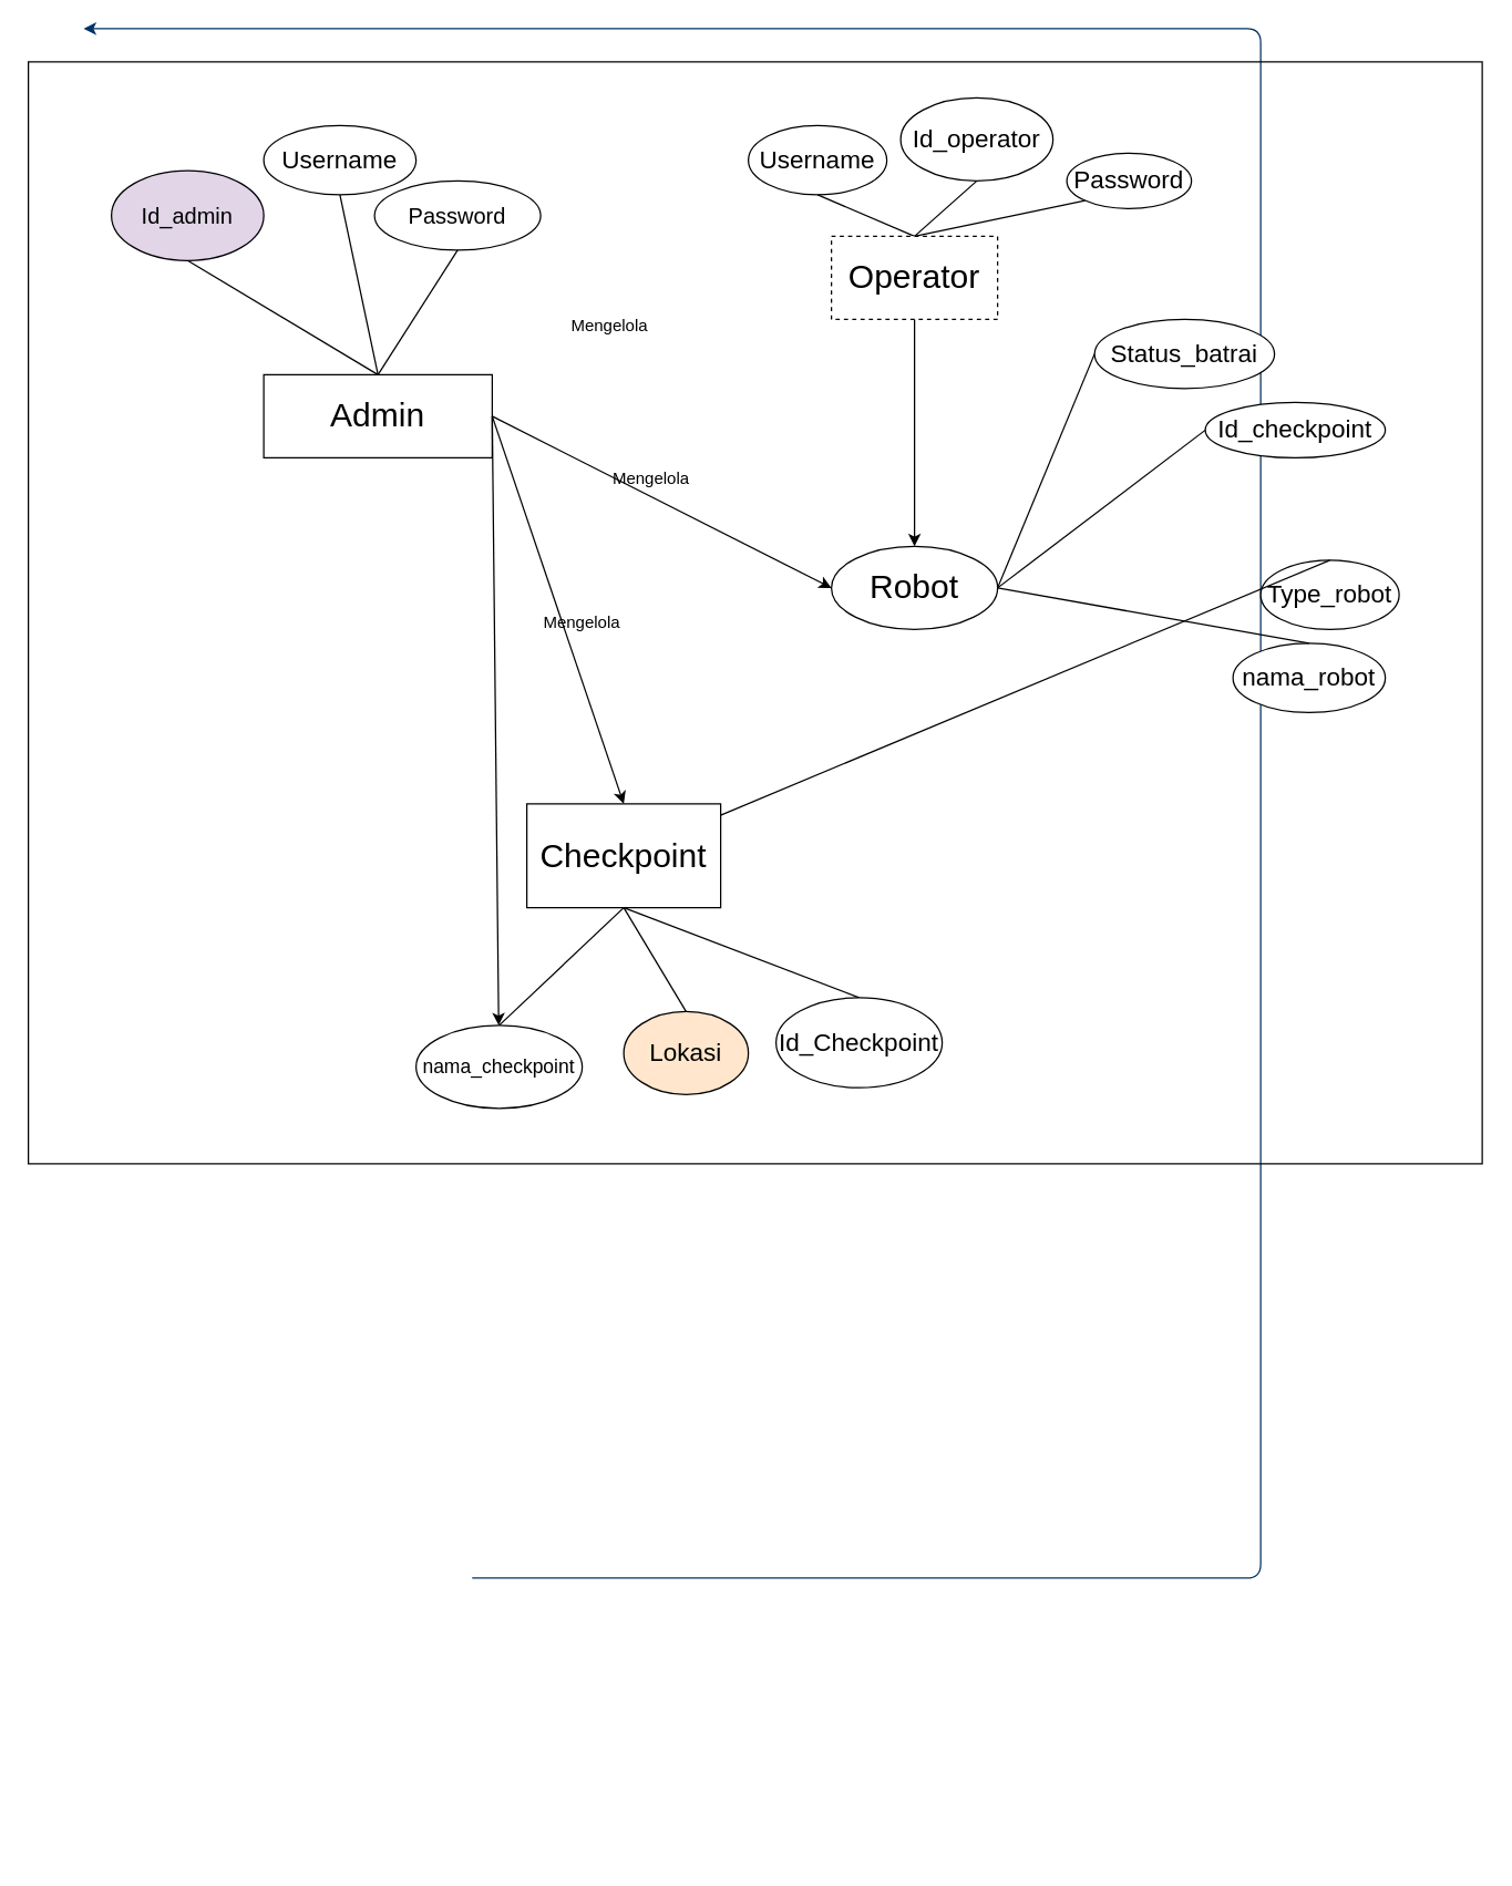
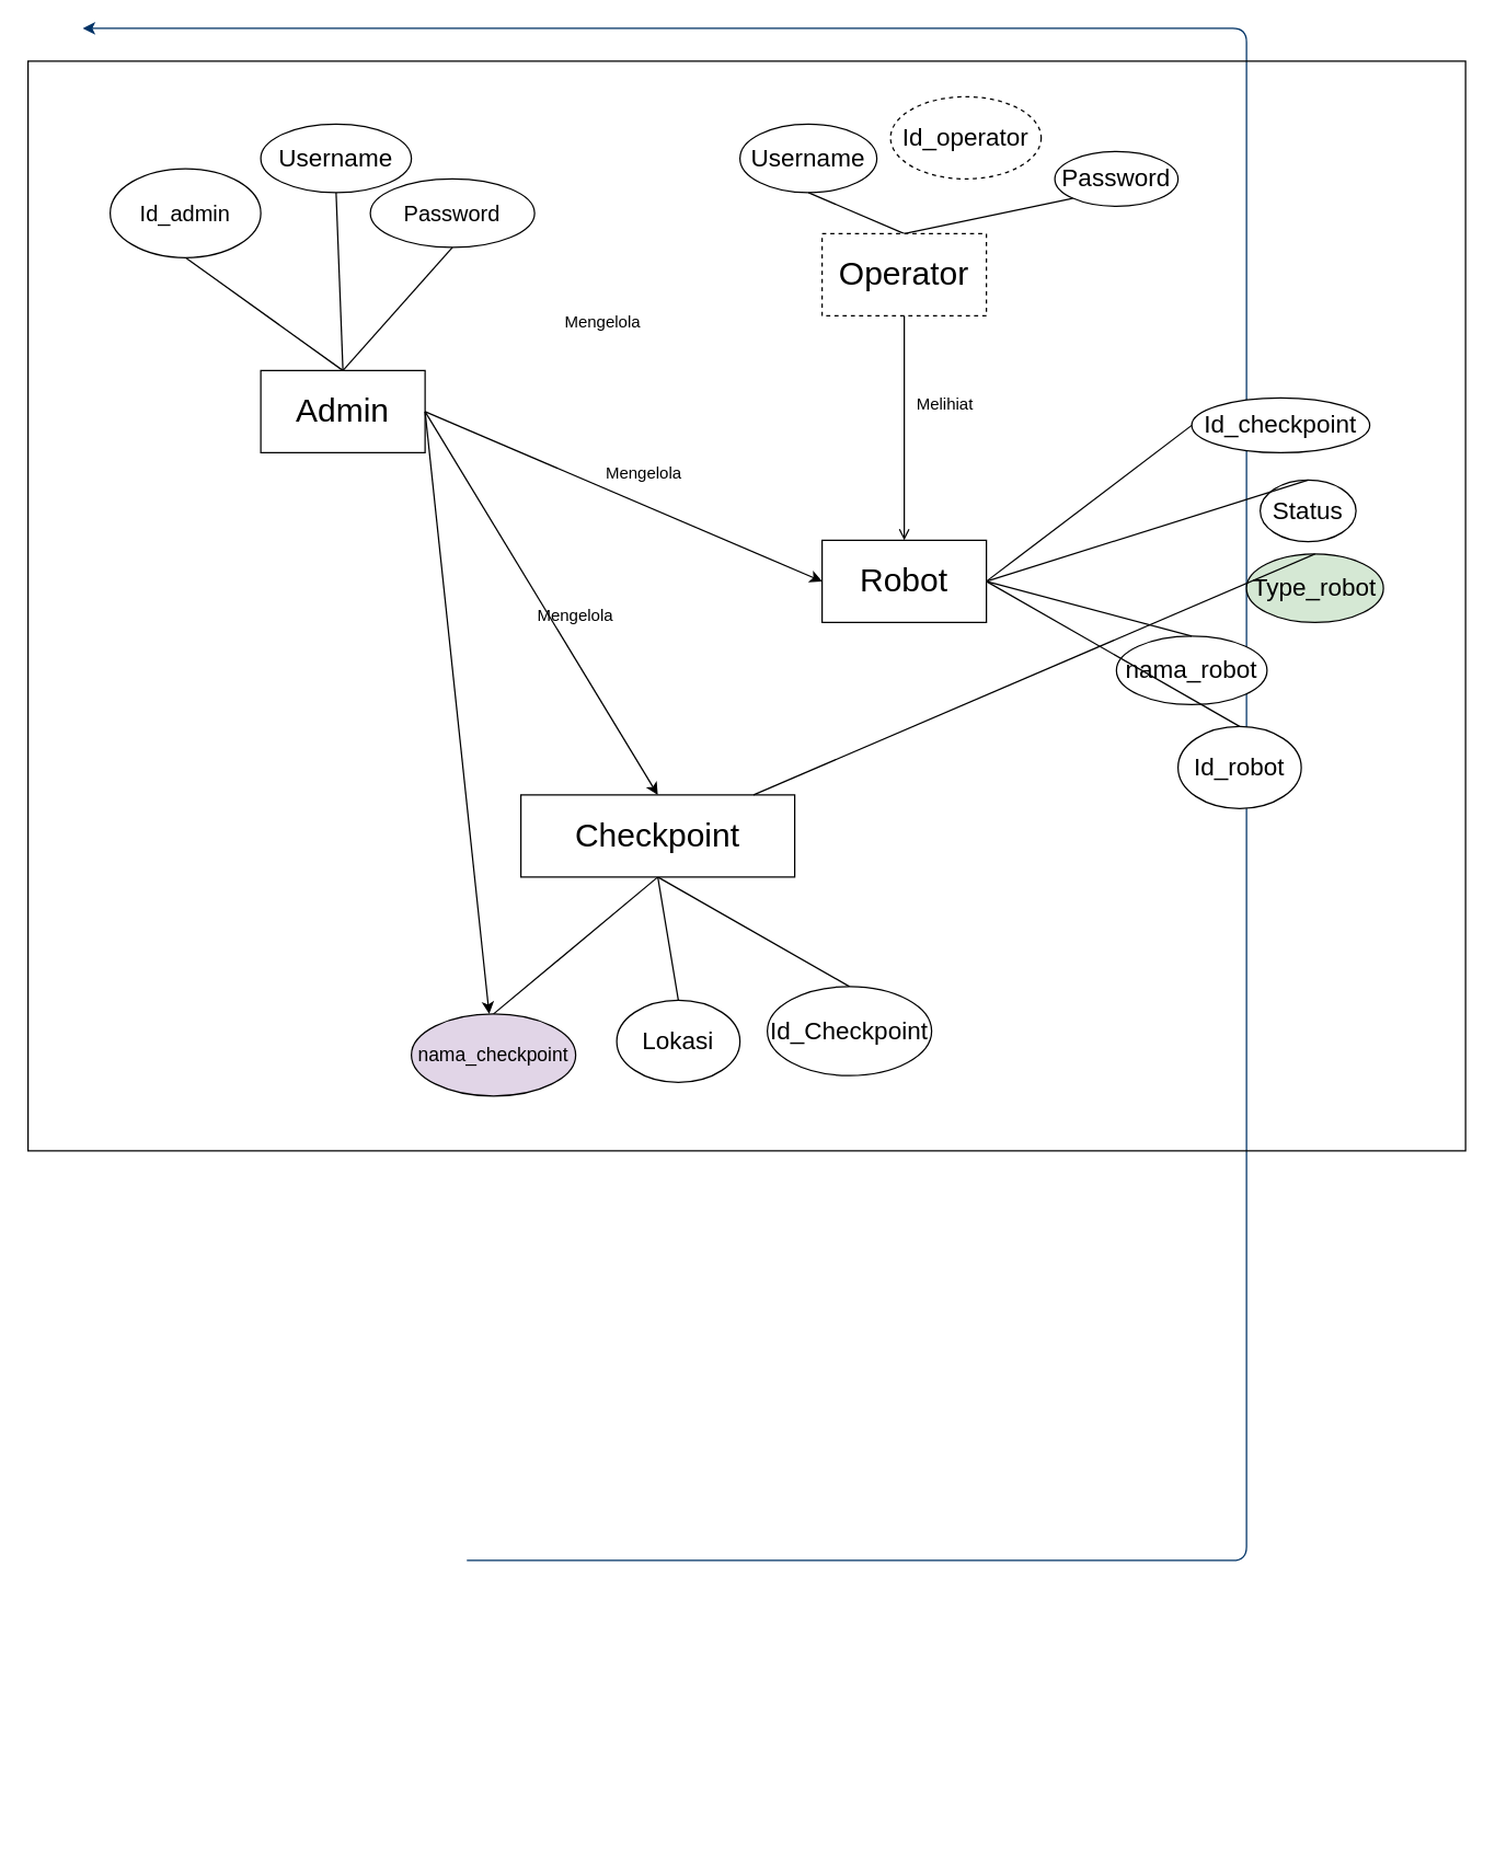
- <mxCell id="26" value="&lt;font style=&quot;font-size: 18px;&quot;&gt;Id_operator&lt;/font&gt;" style="ellipse;whiteSpace=wrap;html=1;" vertex="1" parent="1"><mxGeometry x="650" y="70" width="110" height="60" as="geometry" /></mxCell>
+ <mxCell id="26" value="&lt;font style=&quot;font-size: 18px;&quot;&gt;Id_operator&lt;/font&gt;" style="ellipse;whiteSpace=wrap;html=1;dashed=1;" vertex="1" parent="1"><mxGeometry x="650" y="70" width="110" height="60" as="geometry" /></mxCell>
- <mxCell id="9" value="" style="endArrow=none;html=1;rounded=0;exitX=0.5;exitY=1;exitDx=0;exitDy=0;entryX=0.5;entryY=0;entryDx=0;entryDy=0;" edge="1" parent="1" source="26" target="20"><mxGeometry width="50" height="50" relative="1" as="geometry"><mxPoint x="1485" y="345" as="sourcePoint" /><mxPoint x="1535" y="295" as="targetPoint" /></mxGeometry></mxCell>
- <mxCell id="17" value="&lt;font size=&quot;3&quot;&gt;Id_admin&lt;/font&gt;" style="ellipse;whiteSpace=wrap;html=1;rotation=0;fillColor=#e1d5e7;" vertex="1" parent="1"><mxGeometry x="80" y="122.5" width="110" height="65" as="geometry" /></mxCell>
+ <mxCell id="17" value="&lt;font size=&quot;3&quot;&gt;Id_admin&lt;/font&gt;" style="ellipse;whiteSpace=wrap;html=1;rotation=0;" vertex="1" parent="1"><mxGeometry x="80" y="122.5" width="110" height="65" as="geometry" /></mxCell>
- <mxCell id="39" value="&lt;font style=&quot;font-size: 18px;&quot;&gt;Status_batrai&lt;/font&gt;" style="ellipse;whiteSpace=wrap;html=1;" vertex="1" parent="1"><mxGeometry x="790" y="230" width="130" height="50" as="geometry" /></mxCell>
+ <mxCell id="41" value="Melihiat" style="text;html=1;align=center;verticalAlign=middle;whiteSpace=wrap;rounded=0;" vertex="1" parent="1"><mxGeometry x="660" y="280" width="60" height="30" as="geometry" /></mxCell>
- <mxCell id="18" value="&lt;font style=&quot;font-size: 24px;&quot;&gt;Admin&lt;/font&gt;" style="rounded=0;whiteSpace=wrap;html=1;" vertex="1" parent="1"><mxGeometry x="190" y="270" width="165" height="60" as="geometry" /></mxCell>
+ <mxCell id="18" value="&lt;font style=&quot;font-size: 24px;&quot;&gt;Admin&lt;/font&gt;" style="rounded=0;whiteSpace=wrap;html=1;" vertex="1" parent="1"><mxGeometry x="190" y="270" width="120" height="60" as="geometry" /></mxCell>
- <mxCell id="33" value="" style="endArrow=none;html=1;rounded=0;exitX=0;exitY=0.5;exitDx=0;exitDy=0;entryX=1;entryY=0.5;entryDx=0;entryDy=0;" edge="1" parent="1" source="39" target="21"><mxGeometry width="50" height="50" relative="1" as="geometry"><mxPoint x="240" y="375" as="sourcePoint" /><mxPoint x="290" y="325" as="targetPoint" /></mxGeometry></mxCell>
+ <mxCell id="32" value="&lt;font style=&quot;font-size: 18px;&quot;&gt;Status&lt;/font&gt;" style="ellipse;whiteSpace=wrap;html=1;" vertex="1" parent="1"><mxGeometry x="920" y="350" width="70" height="45" as="geometry" /></mxCell>
- <mxCell id="40" value="" style="endArrow=classic;html=1;rounded=0;exitX=0.5;exitY=1;exitDx=0;exitDy=0;entryX=0.5;entryY=0;entryDx=0;entryDy=0;" edge="1" parent="1" source="20" target="21"><mxGeometry width="50" height="50" relative="1" as="geometry"><mxPoint x="180" y="420" as="sourcePoint" /><mxPoint x="230" y="370" as="targetPoint" /></mxGeometry></mxCell>
+ <mxCell id="40" value="" style="endArrow=open;html=1;rounded=0;exitX=0.5;exitY=1;exitDx=0;exitDy=0;entryX=0.5;entryY=0;entryDx=0;entryDy=0;" edge="1" parent="1" source="20" target="21"><mxGeometry width="50" height="50" relative="1" as="geometry"><mxPoint x="180" y="420" as="sourcePoint" /><mxPoint x="230" y="370" as="targetPoint" /></mxGeometry></mxCell>
+ <mxCell id="35" value="" style="endArrow=none;html=1;rounded=0;entryX=1;entryY=0.5;entryDx=0;entryDy=0;exitX=0.5;exitY=0;exitDx=0;exitDy=0;" edge="1" parent="1" source="32" target="21"><mxGeometry width="50" height="50" relative="1" as="geometry"><mxPoint x="950" y="535" as="sourcePoint" /><mxPoint x="260" y="555" as="targetPoint" /></mxGeometry></mxCell>
- <mxCell id="21" value="&lt;font style=&quot;font-size: 24px;&quot;&gt;Robot&lt;/font&gt;" style="ellipse;whiteSpace=wrap;html=1;" vertex="1" parent="1"><mxGeometry x="600" y="394" width="120" height="60" as="geometry" /></mxCell>
+ <mxCell id="21" value="&lt;font style=&quot;font-size: 24px;&quot;&gt;Robot&lt;/font&gt;" style="rounded=0;whiteSpace=wrap;html=1;" vertex="1" parent="1"><mxGeometry x="600" y="394" width="120" height="60" as="geometry" /></mxCell>
- <mxCell id="29" value="&lt;font style=&quot;font-size: 18px;&quot;&gt;Type_robot&lt;/font&gt;" style="ellipse;whiteSpace=wrap;html=1;" vertex="1" parent="1"><mxGeometry x="910" y="404" width="100" height="50" as="geometry" /></mxCell>
+ <mxCell id="29" value="&lt;font style=&quot;font-size: 18px;&quot;&gt;Type_robot&lt;/font&gt;" style="ellipse;whiteSpace=wrap;html=1;fillColor=#d5e8d4;" vertex="1" parent="1"><mxGeometry x="910" y="404" width="100" height="50" as="geometry" /></mxCell>
- <mxCell id="27" value="&lt;font style=&quot;font-size: 18px;&quot;&gt;nama_robot&lt;/font&gt;" style="ellipse;whiteSpace=wrap;html=1;" vertex="1" parent="1"><mxGeometry x="890" y="464" width="110" height="50" as="geometry" /></mxCell>
+ <mxCell id="27" value="&lt;font style=&quot;font-size: 18px;&quot;&gt;nama_robot&lt;/font&gt;" style="ellipse;whiteSpace=wrap;html=1;" vertex="1" parent="1"><mxGeometry x="815" y="464" width="110" height="50" as="geometry" /></mxCell>
+ <mxCell id="38" value="" style="endArrow=none;html=1;rounded=0;entryX=0.5;entryY=0;entryDx=0;entryDy=0;exitX=1;exitY=0.5;exitDx=0;exitDy=0;" edge="1" parent="1" source="21" target="31"><mxGeometry width="50" height="50" relative="1" as="geometry"><mxPoint x="240" y="375" as="sourcePoint" /><mxPoint x="290" y="325" as="targetPoint" /></mxGeometry></mxCell>
+ <mxCell id="31" value="&lt;font style=&quot;font-size: 18px;&quot;&gt;Id_robot&lt;/font&gt;" style="ellipse;whiteSpace=wrap;html=1;" vertex="1" parent="1"><mxGeometry x="860" y="530" width="90" height="60" as="geometry" /></mxCell>
- <mxCell id="19" value="&lt;font style=&quot;font-size: 24px;&quot;&gt;Checkpoint&lt;/font&gt;" style="rounded=0;whiteSpace=wrap;html=1;" vertex="1" parent="1"><mxGeometry x="380" y="580" width="140" height="75" as="geometry" /></mxCell>
+ <mxCell id="19" value="&lt;font style=&quot;font-size: 24px;&quot;&gt;Checkpoint&lt;/font&gt;" style="rounded=0;whiteSpace=wrap;html=1;" vertex="1" parent="1"><mxGeometry x="380" y="580" width="200" height="60" as="geometry" /></mxCell>
- <mxCell id="25" value="&lt;font style=&quot;font-size: 18px;&quot;&gt;Lokasi&lt;/font&gt;" style="ellipse;whiteSpace=wrap;html=1;fillColor=#ffe6cc;" vertex="1" parent="1"><mxGeometry x="450" y="730" width="90" height="60" as="geometry" /></mxCell>
+ <mxCell id="25" value="&lt;font style=&quot;font-size: 18px;&quot;&gt;Lokasi&lt;/font&gt;" style="ellipse;whiteSpace=wrap;html=1;" vertex="1" parent="1"><mxGeometry x="450" y="730" width="90" height="60" as="geometry" /></mxCell>
- <mxCell id="3" value="&lt;font style=&quot;font-size: 14px;&quot;&gt;nama_checkpoint&lt;/font&gt;" style="ellipse;whiteSpace=wrap;html=1;" vertex="1" parent="1"><mxGeometry x="300" y="740" width="120" height="60" as="geometry" /></mxCell>
+ <mxCell id="3" value="&lt;font style=&quot;font-size: 14px;&quot;&gt;nama_checkpoint&lt;/font&gt;" style="ellipse;whiteSpace=wrap;html=1;fillColor=#e1d5e7;" vertex="1" parent="1"><mxGeometry x="300" y="740" width="120" height="60" as="geometry" /></mxCell>
